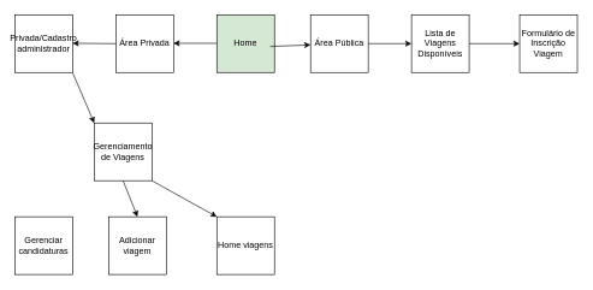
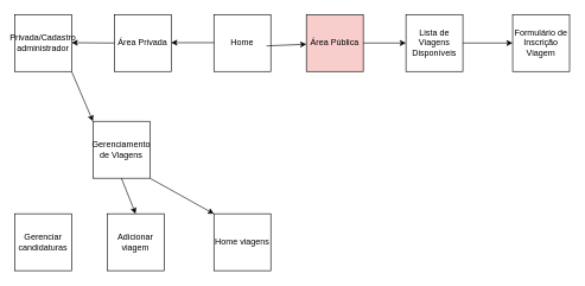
- <mxCell id="2" value="Home" style="whiteSpace=wrap;html=1;aspect=fixed;fillColor=#d5e8d4;" parent="1" vertex="1"><mxGeometry x="300" y="20" width="80" height="80" as="geometry" /></mxCell>
+ <mxCell id="2" value="Home" style="whiteSpace=wrap;html=1;aspect=fixed;" parent="1" vertex="1"><mxGeometry x="300" y="20" width="80" height="80" as="geometry" /></mxCell>
- <mxCell id="6" value="Área Pública" style="whiteSpace=wrap;html=1;aspect=fixed;" parent="1" vertex="1"><mxGeometry x="430" y="20" width="80" height="80" as="geometry" /></mxCell>
+ <mxCell id="6" value="Área Pública" style="whiteSpace=wrap;html=1;aspect=fixed;fillColor=#f8cecc;" parent="1" vertex="1"><mxGeometry x="430" y="20" width="80" height="80" as="geometry" /></mxCell>
